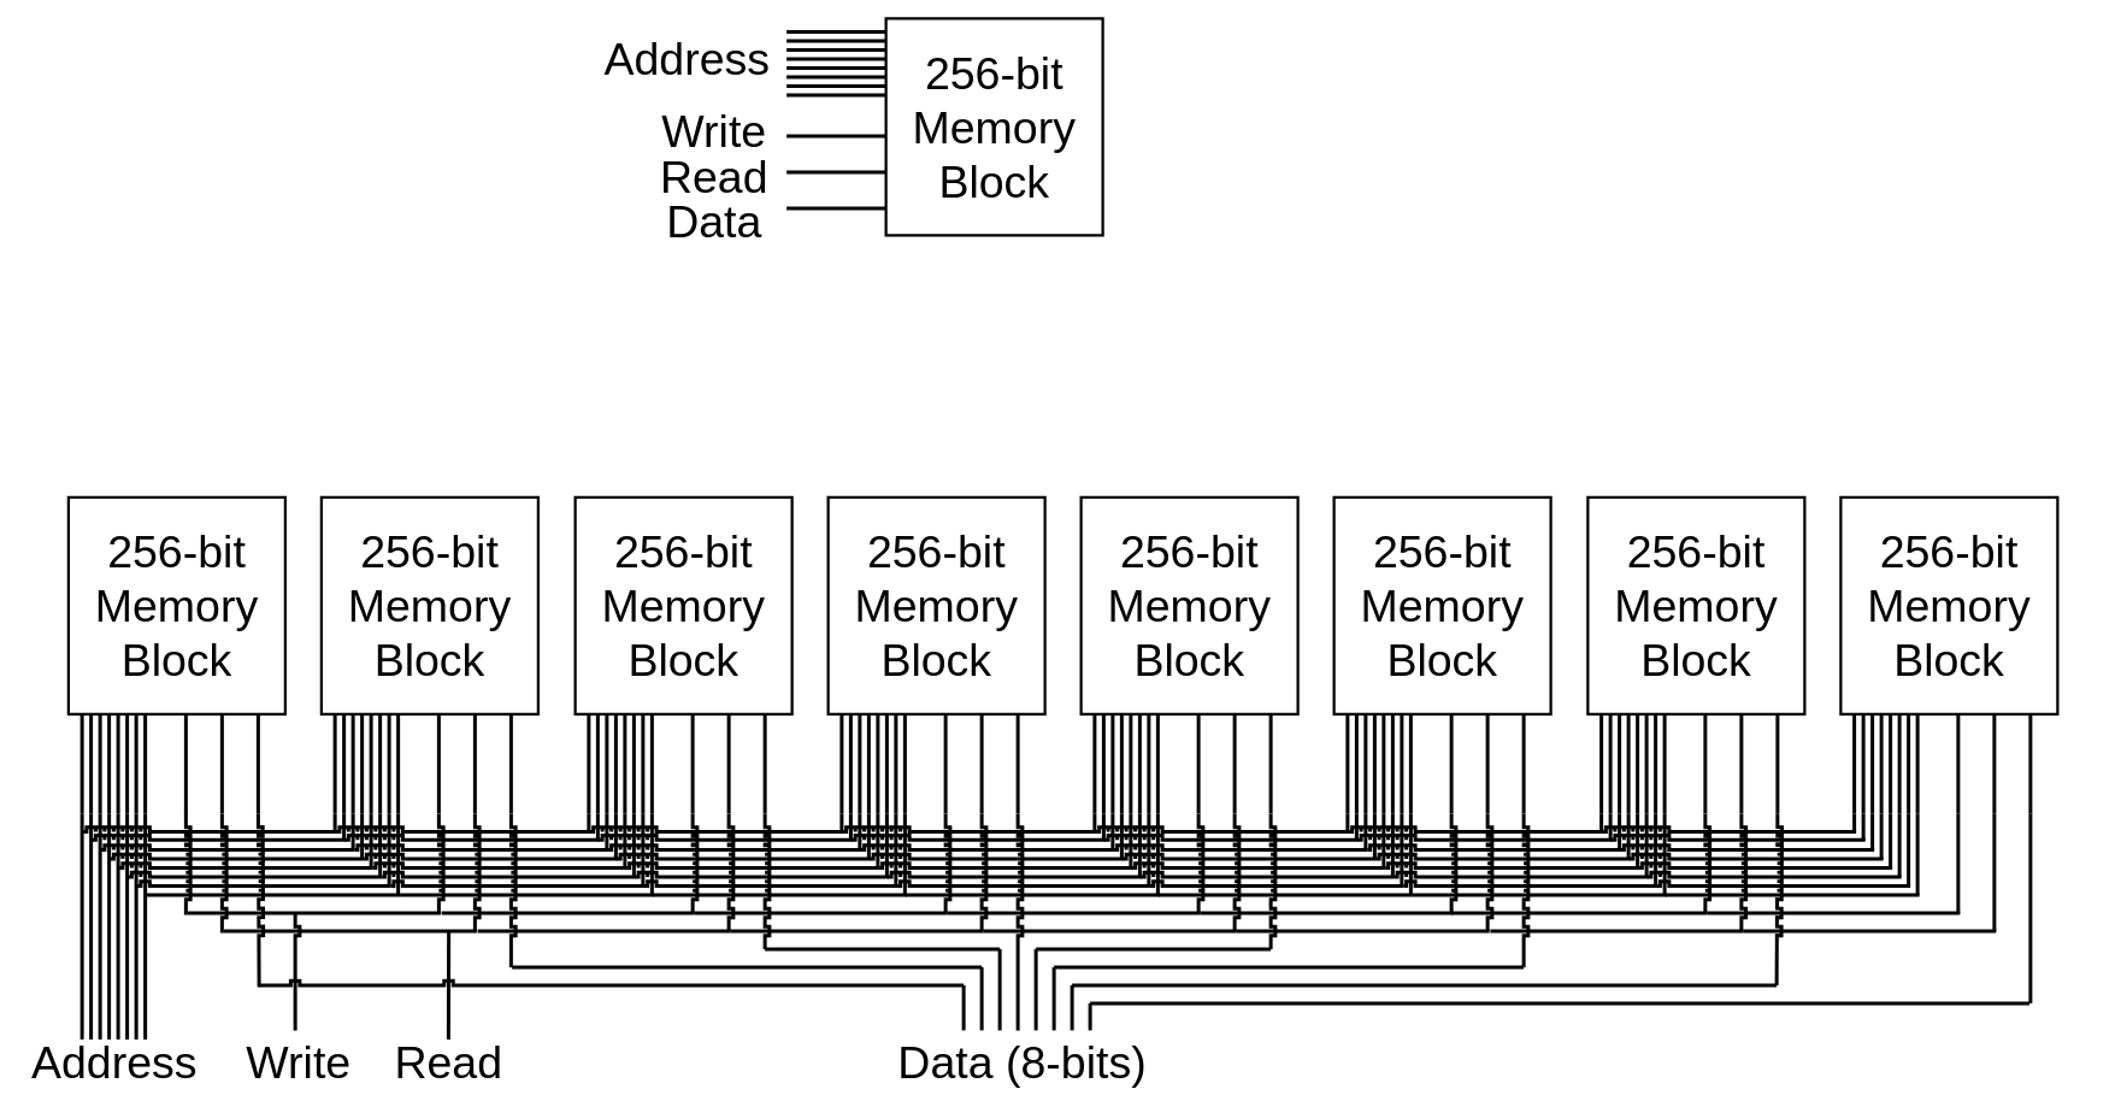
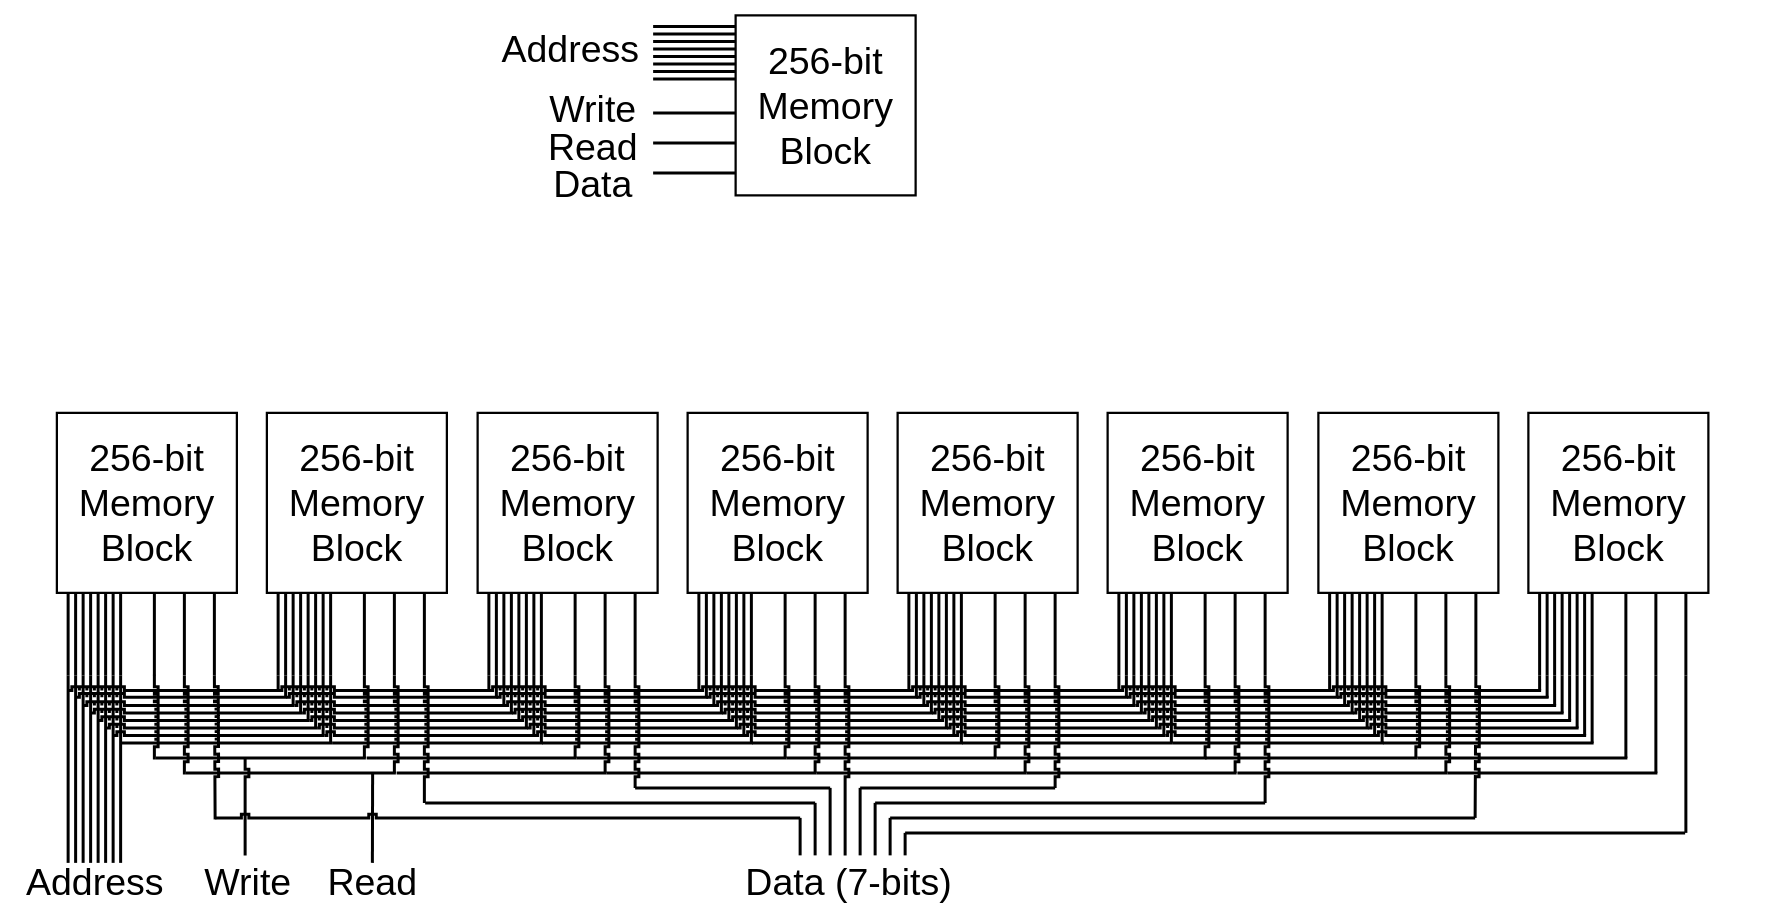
- <mxCell id="276" value="Data (8-bits)" style="text;html=1;strokeColor=none;fillColor=none;align=center;verticalAlign=middle;whiteSpace=wrap;rounded=0;fontSize=50;" vertex="1" parent="1"><mxGeometry x="976" y="1160" width="310" height="30" as="geometry" /></mxCell>
+ <mxCell id="276" value="Data (7-bits)" style="text;html=1;strokeColor=none;fillColor=none;align=center;verticalAlign=middle;whiteSpace=wrap;rounded=0;fontSize=50;" vertex="1" parent="1"><mxGeometry x="976" y="1160" width="310" height="30" as="geometry" /></mxCell>
